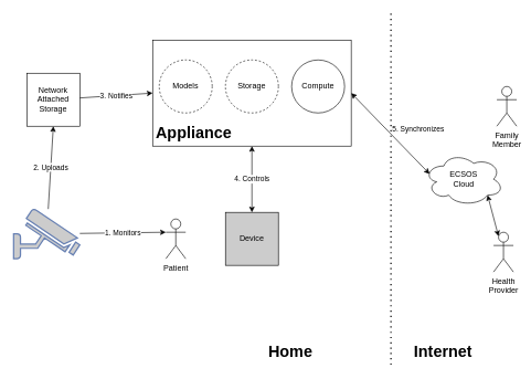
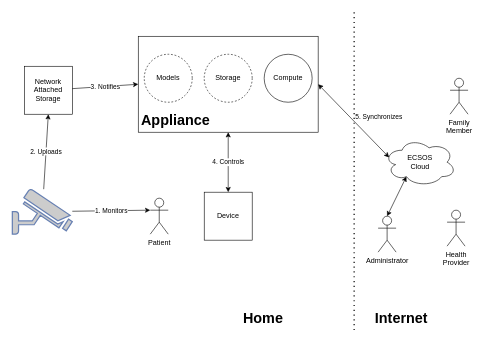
+ <mxCell id="25" value="" style="endArrow=classic;startArrow=classic;html=1;exitX=0.5;exitY=0;exitDx=0;exitDy=0;exitPerimeter=0;entryX=0.31;entryY=0.8;entryDx=0;entryDy=0;entryPerimeter=0;" edge="1" parent="1" source="24" target="18"><mxGeometry width="50" height="50" relative="1" as="geometry"><mxPoint x="380" y="410" as="sourcePoint" /><mxPoint x="700" y="300" as="targetPoint" /></mxGeometry></mxCell>
- <mxCell id="23" value="" style="endArrow=classic;startArrow=classic;html=1;entryX=0.8;entryY=0.8;entryDx=0;entryDy=0;entryPerimeter=0;exitX=0.25;exitY=0.1;exitDx=0;exitDy=0;exitPerimeter=0;" edge="1" parent="1" source="19" target="18"><mxGeometry width="50" height="50" relative="1" as="geometry"><mxPoint x="380" y="410" as="sourcePoint" /><mxPoint x="430" y="360" as="targetPoint" /></mxGeometry></mxCell>
- <mxCell id="9" value="Device" style="whiteSpace=wrap;html=1;aspect=fixed;fillColor=#cccccc;" vertex="1" parent="1"><mxGeometry x="340" y="320" width="80" height="80" as="geometry" /></mxCell>
+ <mxCell id="9" value="Device" style="whiteSpace=wrap;html=1;aspect=fixed;" vertex="1" parent="1"><mxGeometry x="340" y="320" width="80" height="80" as="geometry" /></mxCell>
+ <mxCell id="24" value="Administrator" style="shape=umlActor;verticalLabelPosition=bottom;verticalAlign=top;html=1;outlineConnect=0;" vertex="1" parent="1"><mxGeometry x="630" y="360" width="30" height="60" as="geometry" /></mxCell>
